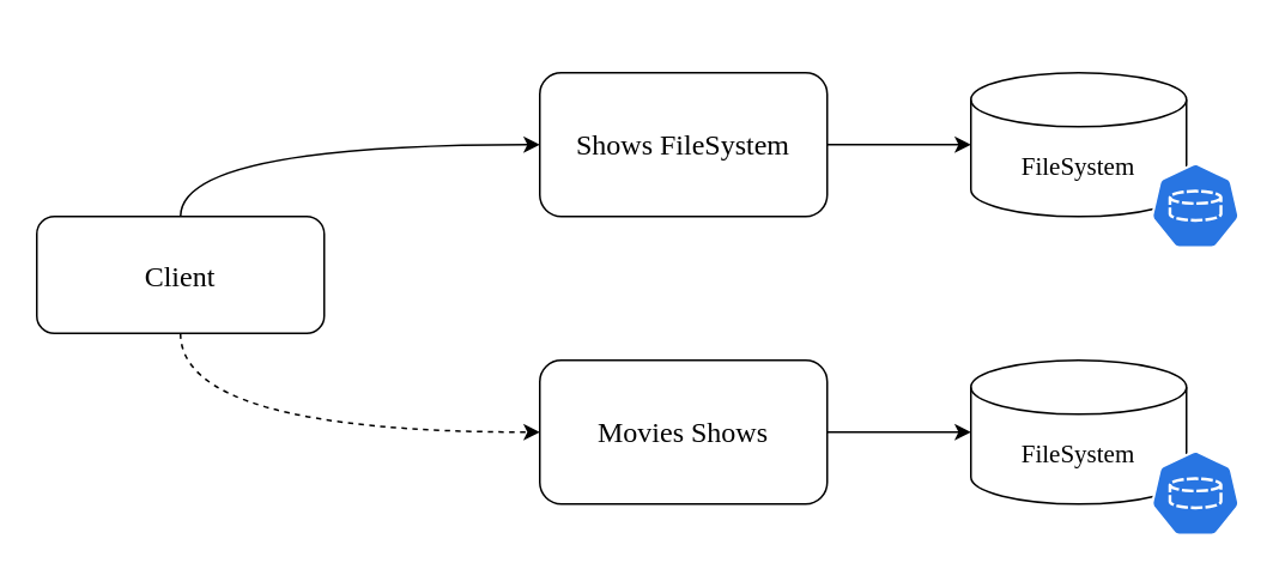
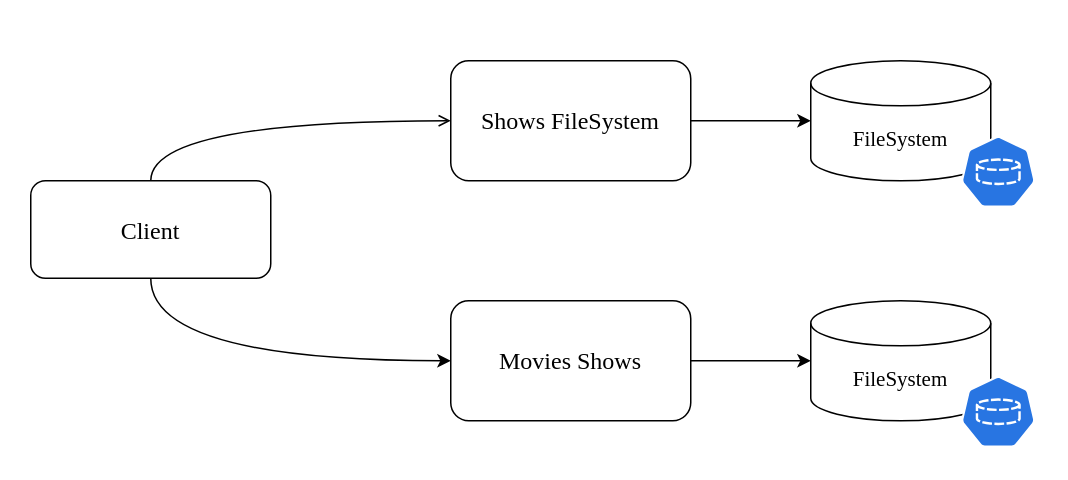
- <mxCell id="6" style="edgeStyle=orthogonalEdgeStyle;html=1;fontFamily=Comic Sans MS;fontSize=14;curved=1;" edge="1" parent="1" source="8" target="3"><mxGeometry relative="1" as="geometry"><Array as="points"><mxPoint x="100" y="80" /></Array></mxGeometry></mxCell>
+ <mxCell id="6" style="edgeStyle=orthogonalEdgeStyle;html=1;fontFamily=Comic Sans MS;fontSize=14;curved=1;endArrow=open;" edge="1" parent="1" source="8" target="3"><mxGeometry relative="1" as="geometry"><Array as="points"><mxPoint x="100" y="80" /></Array></mxGeometry></mxCell>
- <mxCell id="7" style="edgeStyle=orthogonalEdgeStyle;curved=1;html=1;fontFamily=Comic Sans MS;fontSize=14;dashed=1;" edge="1" parent="1" source="8" target="5"><mxGeometry relative="1" as="geometry"><Array as="points"><mxPoint x="100" y="240" /></Array></mxGeometry></mxCell>
+ <mxCell id="7" style="edgeStyle=orthogonalEdgeStyle;curved=1;html=1;fontFamily=Comic Sans MS;fontSize=14;" edge="1" parent="1" source="8" target="5"><mxGeometry relative="1" as="geometry"><Array as="points"><mxPoint x="100" y="240" /></Array></mxGeometry></mxCell>
